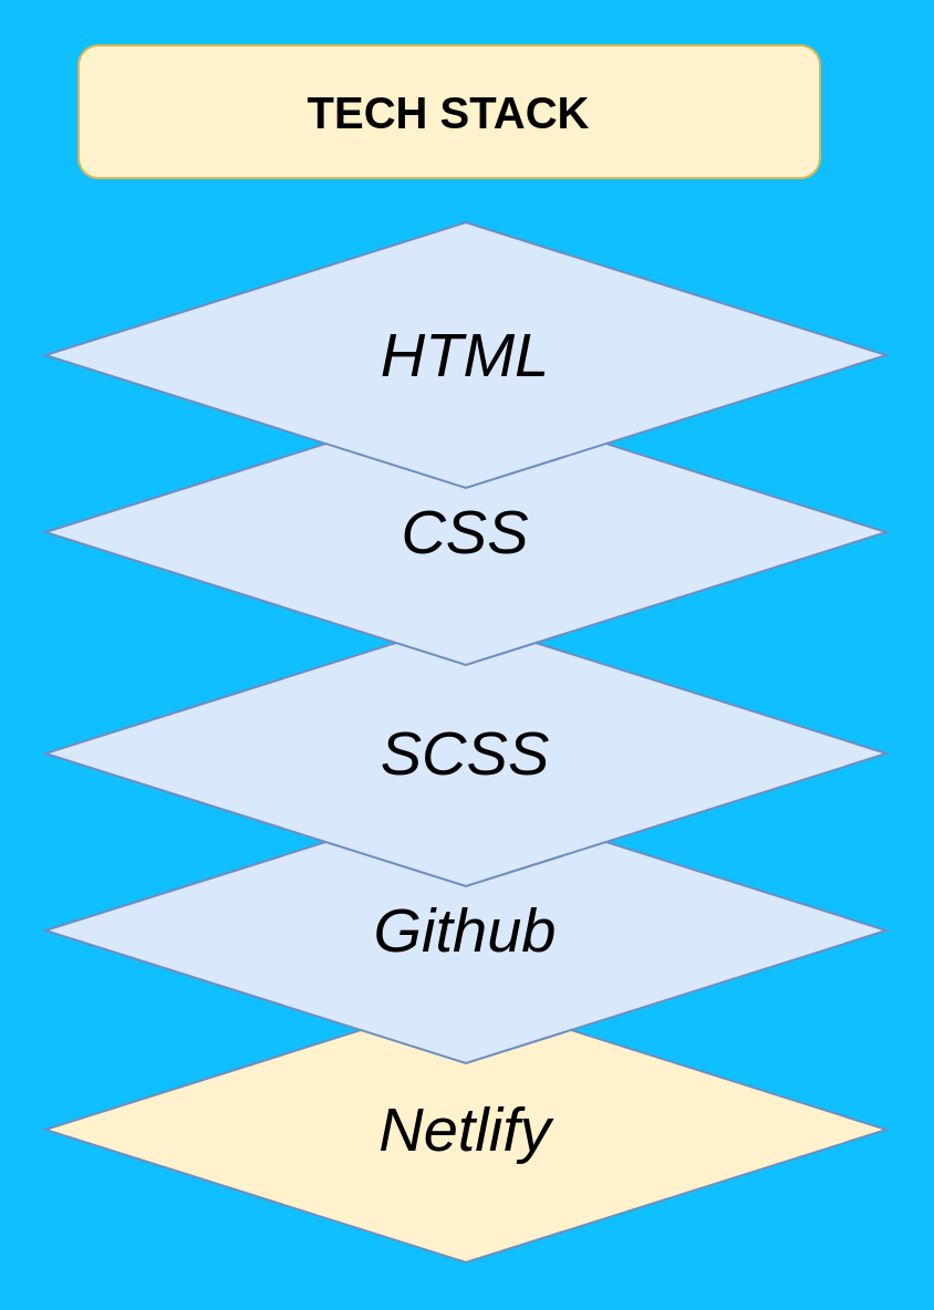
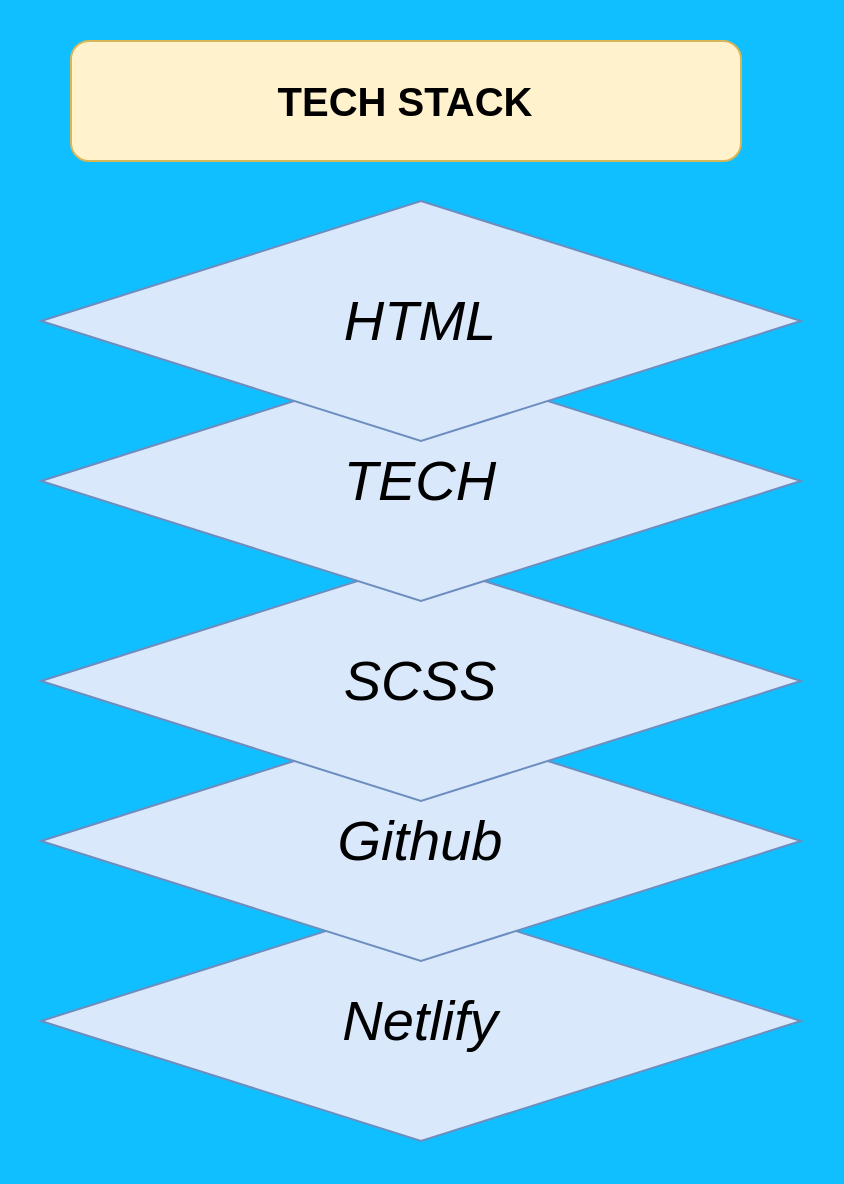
- <mxCell id="5" value="&lt;font style=&quot;font-size: 28px;&quot;&gt;&lt;i&gt;CSS&lt;/i&gt;&lt;/font&gt;" style="rhombus;whiteSpace=wrap;html=1;fillColor=#dae8fc;strokeColor=#6c8ebf;" vertex="1" parent="1"><mxGeometry x="20" y="180" width="380" height="120" as="geometry" /></mxCell>
+ <mxCell id="5" value="&lt;font style=&quot;font-size: 28px;&quot;&gt;&lt;i&gt;TECH&lt;/i&gt;&lt;/font&gt;" style="rhombus;whiteSpace=wrap;html=1;fillColor=#dae8fc;strokeColor=#6c8ebf;" vertex="1" parent="1"><mxGeometry x="20" y="180" width="380" height="120" as="geometry" /></mxCell>
- <mxCell id="2" value="&lt;font style=&quot;font-size: 28px;&quot;&gt;&lt;i&gt;Netlify&lt;/i&gt;&lt;/font&gt;" style="rhombus;whiteSpace=wrap;html=1;fillColor=#fff2cc;strokeColor=#6c8ebf;" vertex="1" parent="1"><mxGeometry x="20" y="450" width="380" height="120" as="geometry" /></mxCell>
+ <mxCell id="2" value="&lt;font style=&quot;font-size: 28px;&quot;&gt;&lt;i&gt;Netlify&lt;/i&gt;&lt;/font&gt;" style="rhombus;whiteSpace=wrap;html=1;fillColor=#dae8fc;strokeColor=#6c8ebf;" vertex="1" parent="1"><mxGeometry x="20" y="450" width="380" height="120" as="geometry" /></mxCell>
